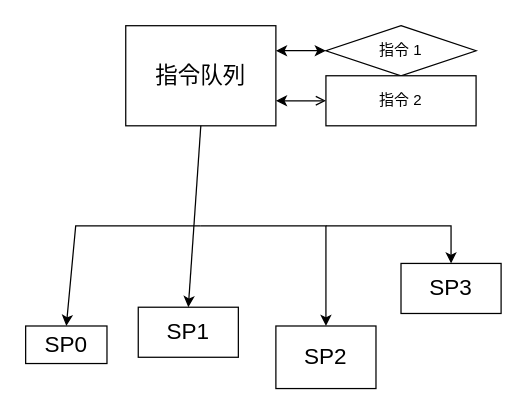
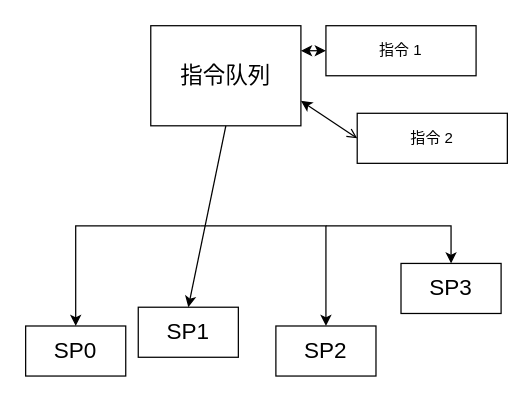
- <mxCell id="3" value="指令 1" style="rhombus;whiteSpace=wrap;html=1;" vertex="1" parent="1"><mxGeometry x="260" y="20" width="120" height="40" as="geometry" /></mxCell>
+ <mxCell id="3" value="指令 1" style="rounded=0;whiteSpace=wrap;html=1;" vertex="1" parent="1"><mxGeometry x="260" y="20" width="120" height="40" as="geometry" /></mxCell>
- <mxCell id="2" value="&lt;font style=&quot;font-size: 18px&quot;&gt;指令队列&lt;/font&gt;" style="rounded=0;whiteSpace=wrap;html=1;" vertex="1" parent="1"><mxGeometry x="100" y="20" width="120" height="80" as="geometry" /></mxCell>
+ <mxCell id="2" value="&lt;font style=&quot;font-size: 18px&quot;&gt;指令队列&lt;/font&gt;" style="rounded=0;whiteSpace=wrap;html=1;" vertex="1" parent="1"><mxGeometry x="120" y="20" width="120" height="80" as="geometry" /></mxCell>
- <mxCell id="4" value="指令 2" style="rounded=0;whiteSpace=wrap;html=1;" vertex="1" parent="1"><mxGeometry x="260" y="60" width="120" height="40" as="geometry" /></mxCell>
+ <mxCell id="4" value="指令 2" style="rounded=0;whiteSpace=wrap;html=1;" vertex="1" parent="1"><mxGeometry x="285" y="90" width="120" height="40" as="geometry" /></mxCell>
- <mxCell id="7" value="&lt;font style=&quot;font-size: 18px&quot;&gt;SP0&lt;/font&gt;" style="rounded=0;whiteSpace=wrap;html=1;" vertex="1" parent="1"><mxGeometry x="20" y="260" width="65" height="30" as="geometry" /></mxCell>
+ <mxCell id="7" value="&lt;font style=&quot;font-size: 18px&quot;&gt;SP0&lt;/font&gt;" style="rounded=0;whiteSpace=wrap;html=1;" vertex="1" parent="1"><mxGeometry x="20" y="260" width="80" height="40" as="geometry" /></mxCell>
- <mxCell id="9" value="&lt;font style=&quot;font-size: 18px&quot;&gt;SP2&lt;/font&gt;" style="rounded=0;whiteSpace=wrap;html=1;" vertex="1" parent="1"><mxGeometry x="220" y="260" width="80" height="50" as="geometry" /></mxCell>
+ <mxCell id="9" value="&lt;font style=&quot;font-size: 18px&quot;&gt;SP2&lt;/font&gt;" style="rounded=0;whiteSpace=wrap;html=1;" vertex="1" parent="1"><mxGeometry x="220" y="260" width="80" height="40" as="geometry" /></mxCell>
